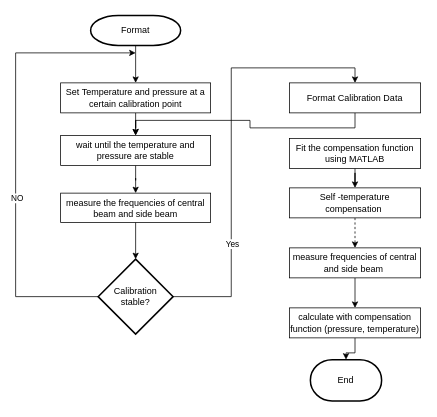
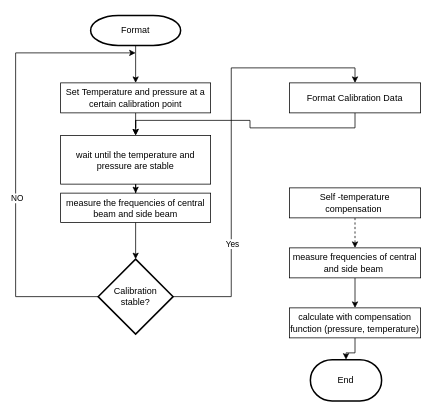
- <mxCell id="7" value="wait until the temperature and pressure are stable" parent="1" style="rounded=0;whiteSpace=wrap;html=1;" vertex="1"><mxGeometry as="geometry" x="80" y="180" width="200" height="40" /></mxCell>
+ <mxCell id="7" value="wait until the temperature and pressure are stable" parent="1" style="rounded=0;whiteSpace=wrap;html=1;" vertex="1"><mxGeometry x="80" y="180" as="geometry" width="200" height="65" /></mxCell>
- <mxCell id="18" value="Fit the compensation function using MATLAB" parent="1" style="rounded=0;whiteSpace=wrap;html=1;" vertex="1"><mxGeometry as="geometry" x="385" y="184" width="175" height="40" /></mxCell>
- <mxCell id="17" source="18" parent="1" style="edgeStyle=orthogonalEdgeStyle;rounded=0;orthogonalLoop=1;jettySize=auto;html=1;" target="20" edge="1"><mxGeometry as="geometry" relative="1" /></mxCell>
